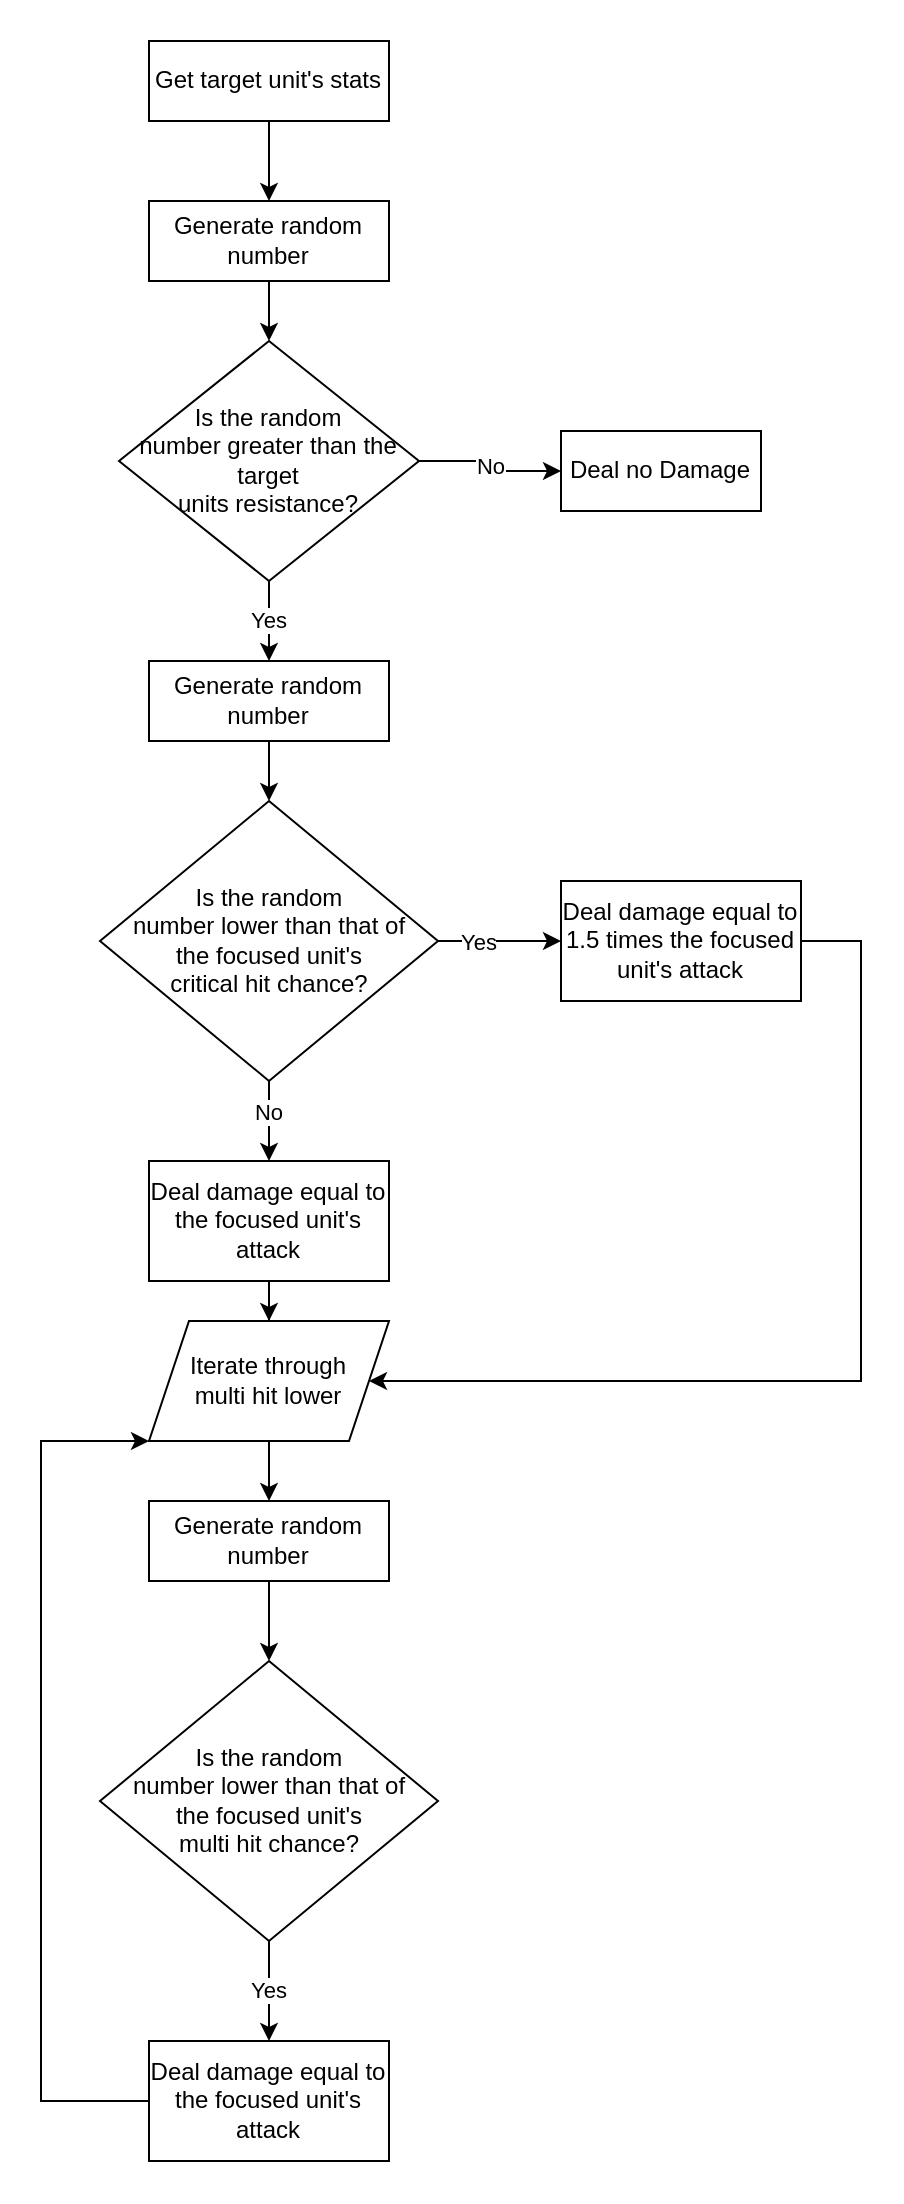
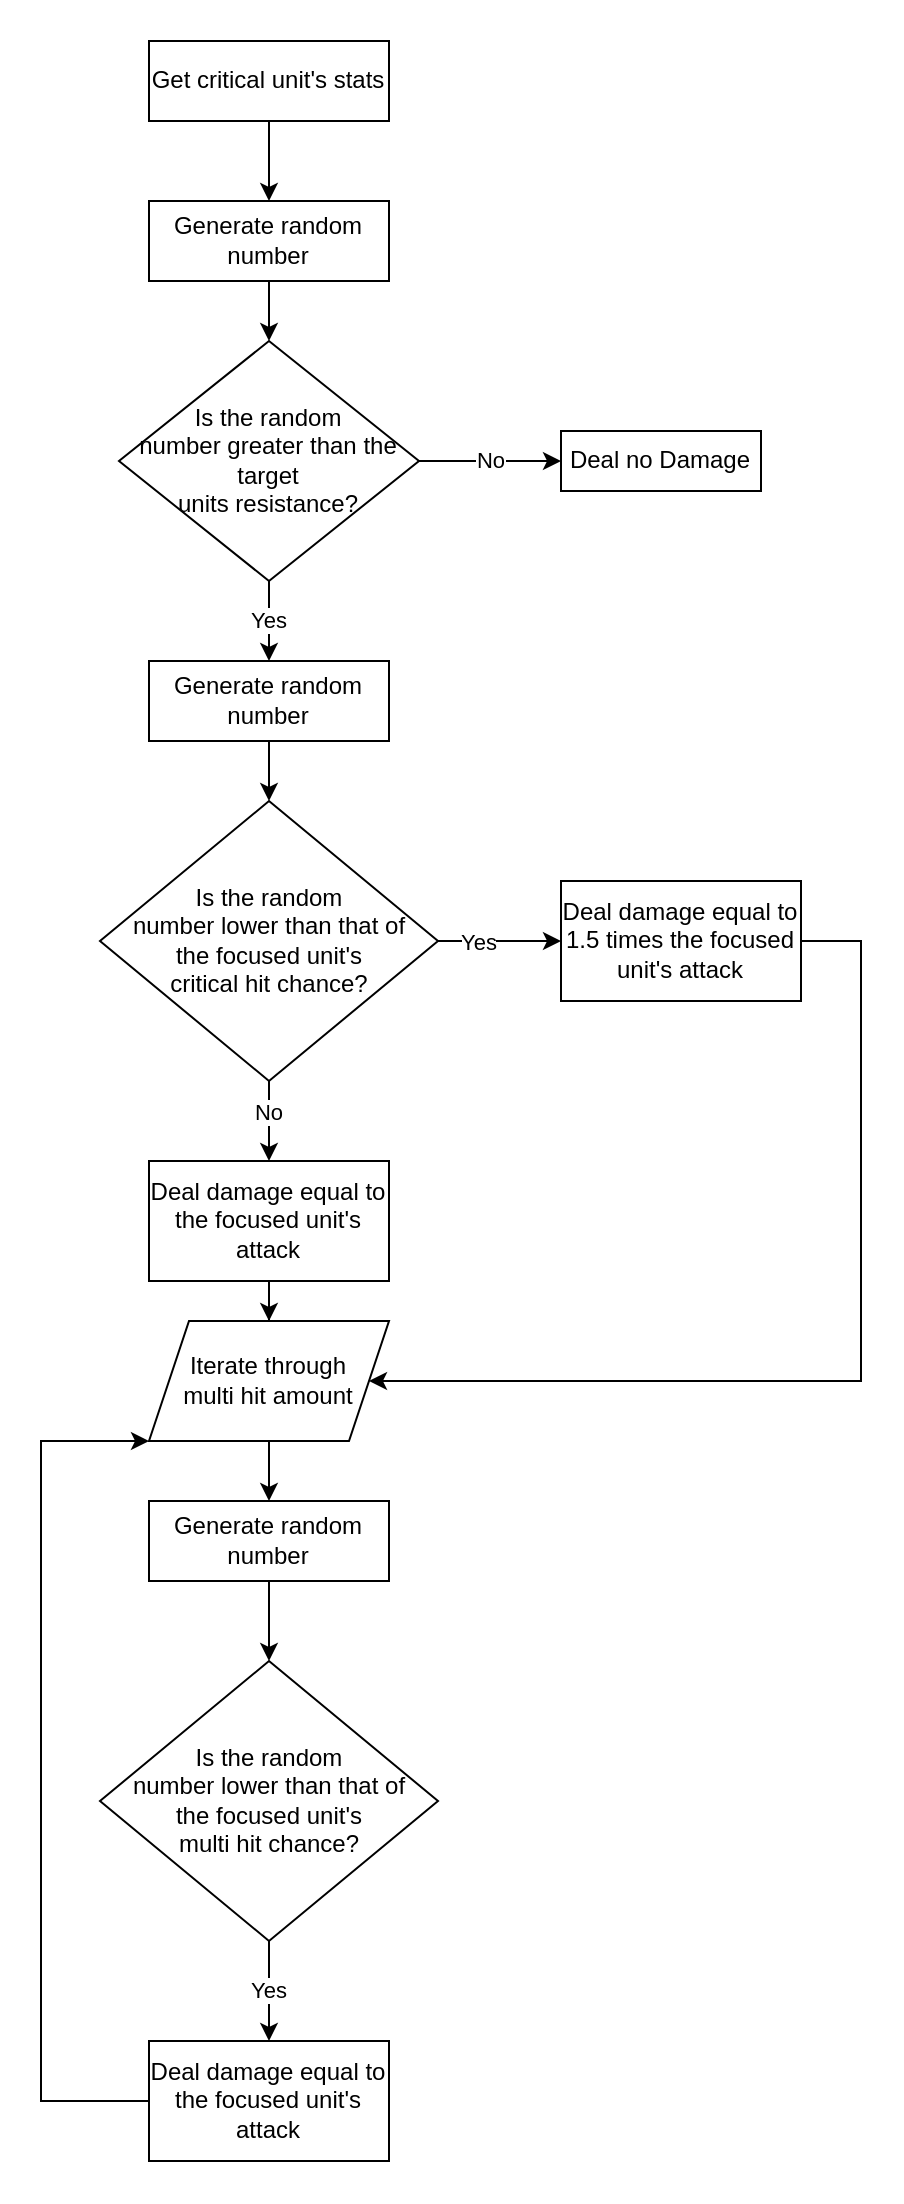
- <mxCell id="3" value="Get target unit's stats" style="rounded=0;whiteSpace=wrap;html=1;" vertex="1" parent="1"><mxGeometry x="74" y="20" width="120" height="40" as="geometry" /></mxCell>
+ <mxCell id="3" value="Get critical unit's stats" style="rounded=0;whiteSpace=wrap;html=1;" vertex="1" parent="1"><mxGeometry x="74" y="20" width="120" height="40" as="geometry" /></mxCell>
- <mxCell id="9" value="Deal no Damage" style="rounded=0;whiteSpace=wrap;html=1;" vertex="1" parent="1"><mxGeometry x="280" y="215" width="100" height="40" as="geometry" /></mxCell>
+ <mxCell id="9" value="Deal no Damage" style="rounded=0;whiteSpace=wrap;html=1;" vertex="1" parent="1"><mxGeometry x="280" y="215" width="100" height="30" as="geometry" /></mxCell>
- <mxCell id="22" value="&lt;div&gt;Iterate through &lt;br&gt;&lt;/div&gt;&lt;div&gt;multi hit lower&lt;/div&gt;" style="shape=parallelogram;perimeter=parallelogramPerimeter;whiteSpace=wrap;html=1;fixedSize=1;rounded=0;" vertex="1" parent="1"><mxGeometry x="74" y="660" width="120" height="60" as="geometry" /></mxCell>
+ <mxCell id="22" value="&lt;div&gt;Iterate through &lt;br&gt;&lt;/div&gt;&lt;div&gt;multi hit amount&lt;/div&gt;" style="shape=parallelogram;perimeter=parallelogramPerimeter;whiteSpace=wrap;html=1;fixedSize=1;rounded=0;" vertex="1" parent="1"><mxGeometry x="74" y="660" width="120" height="60" as="geometry" /></mxCell>
